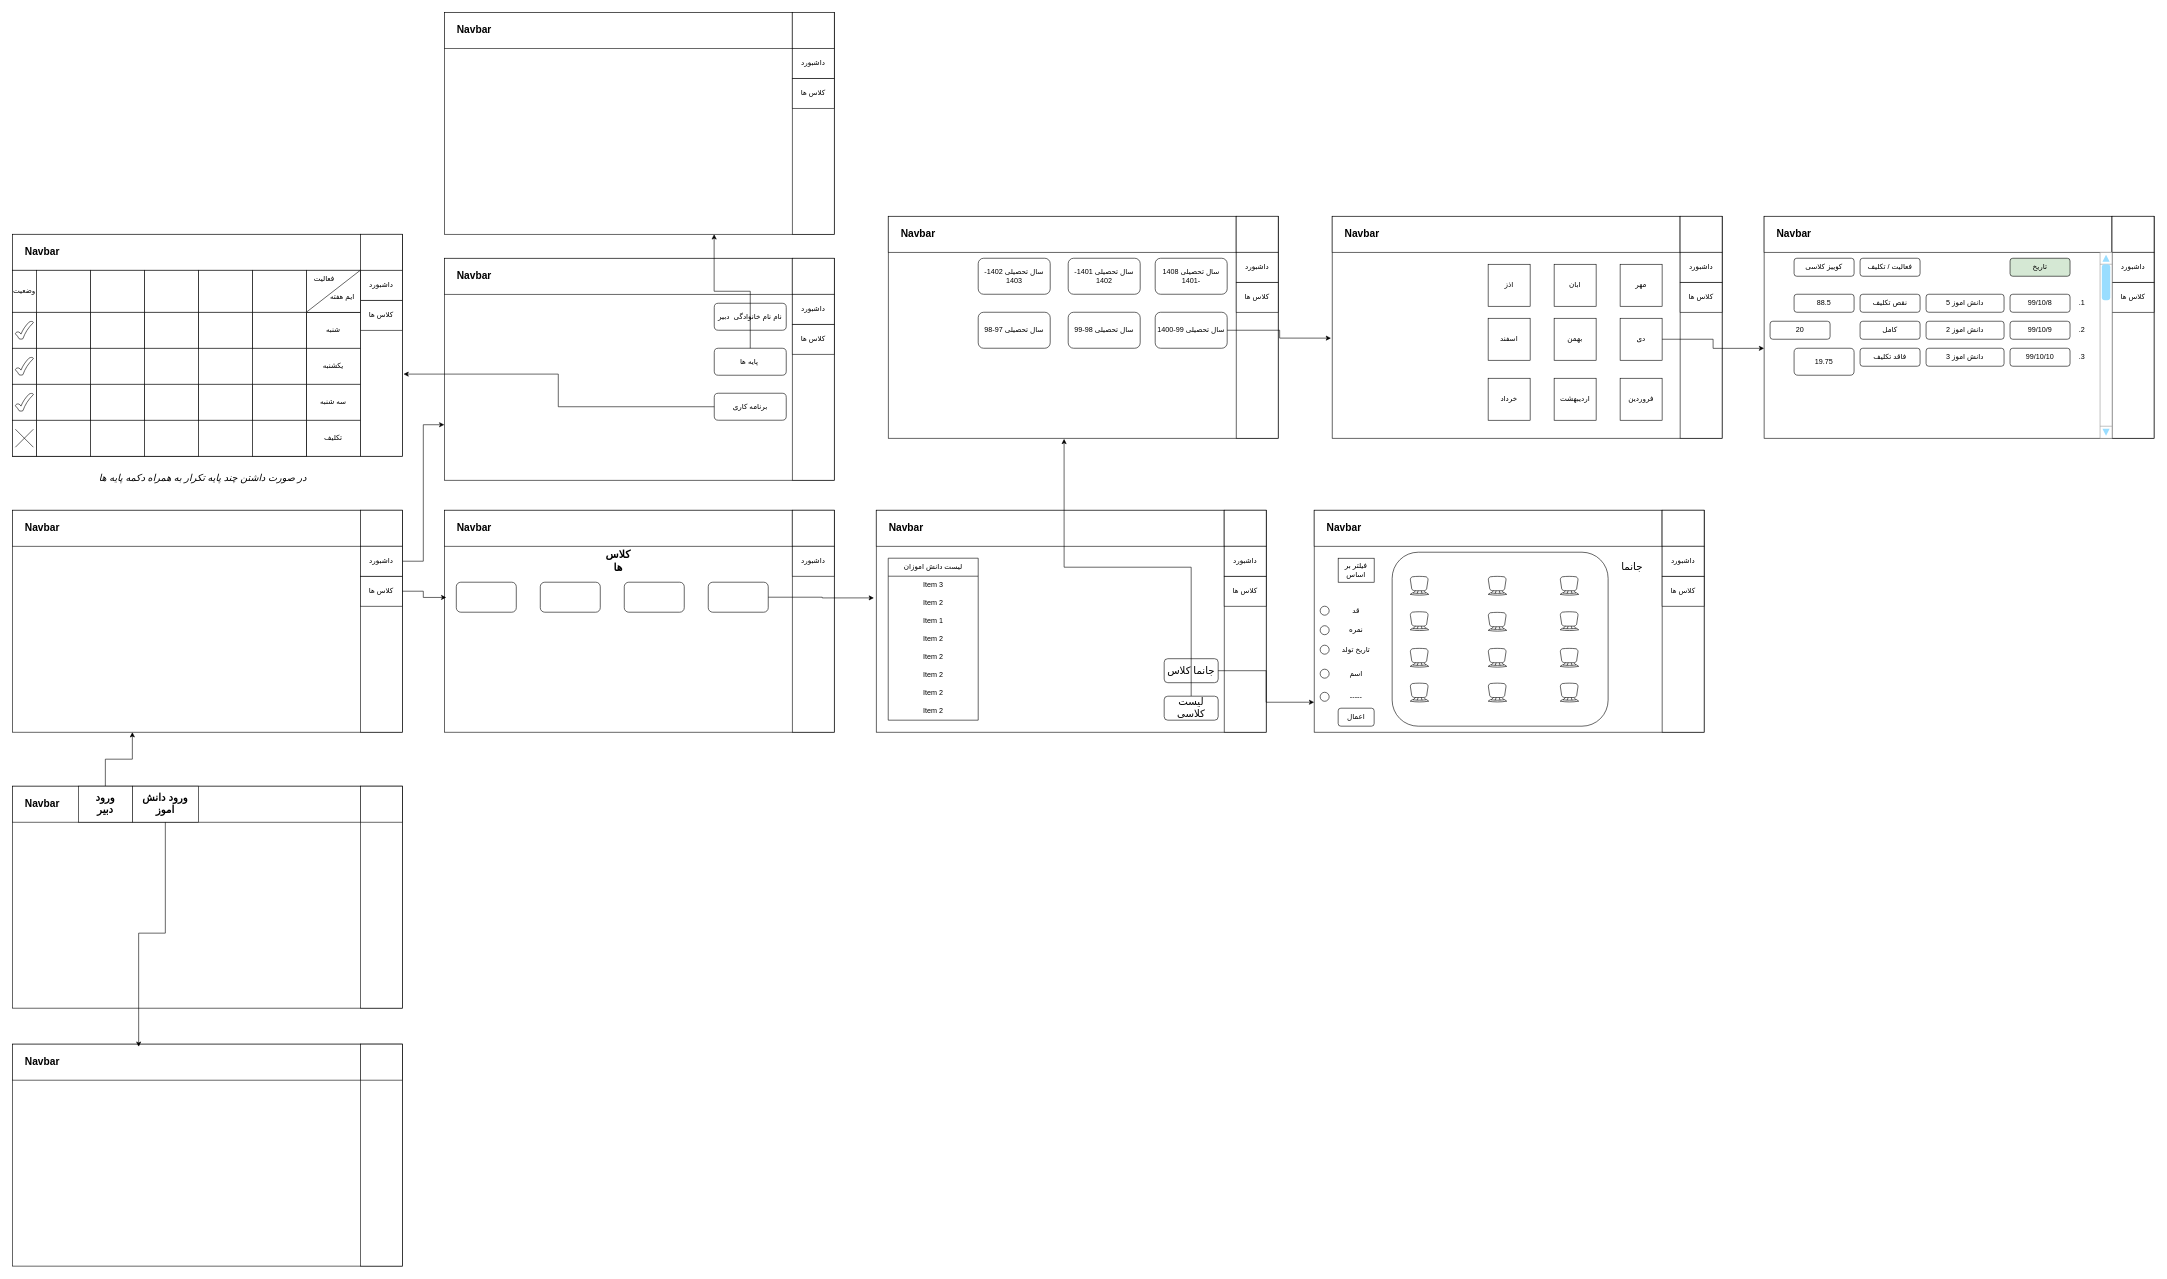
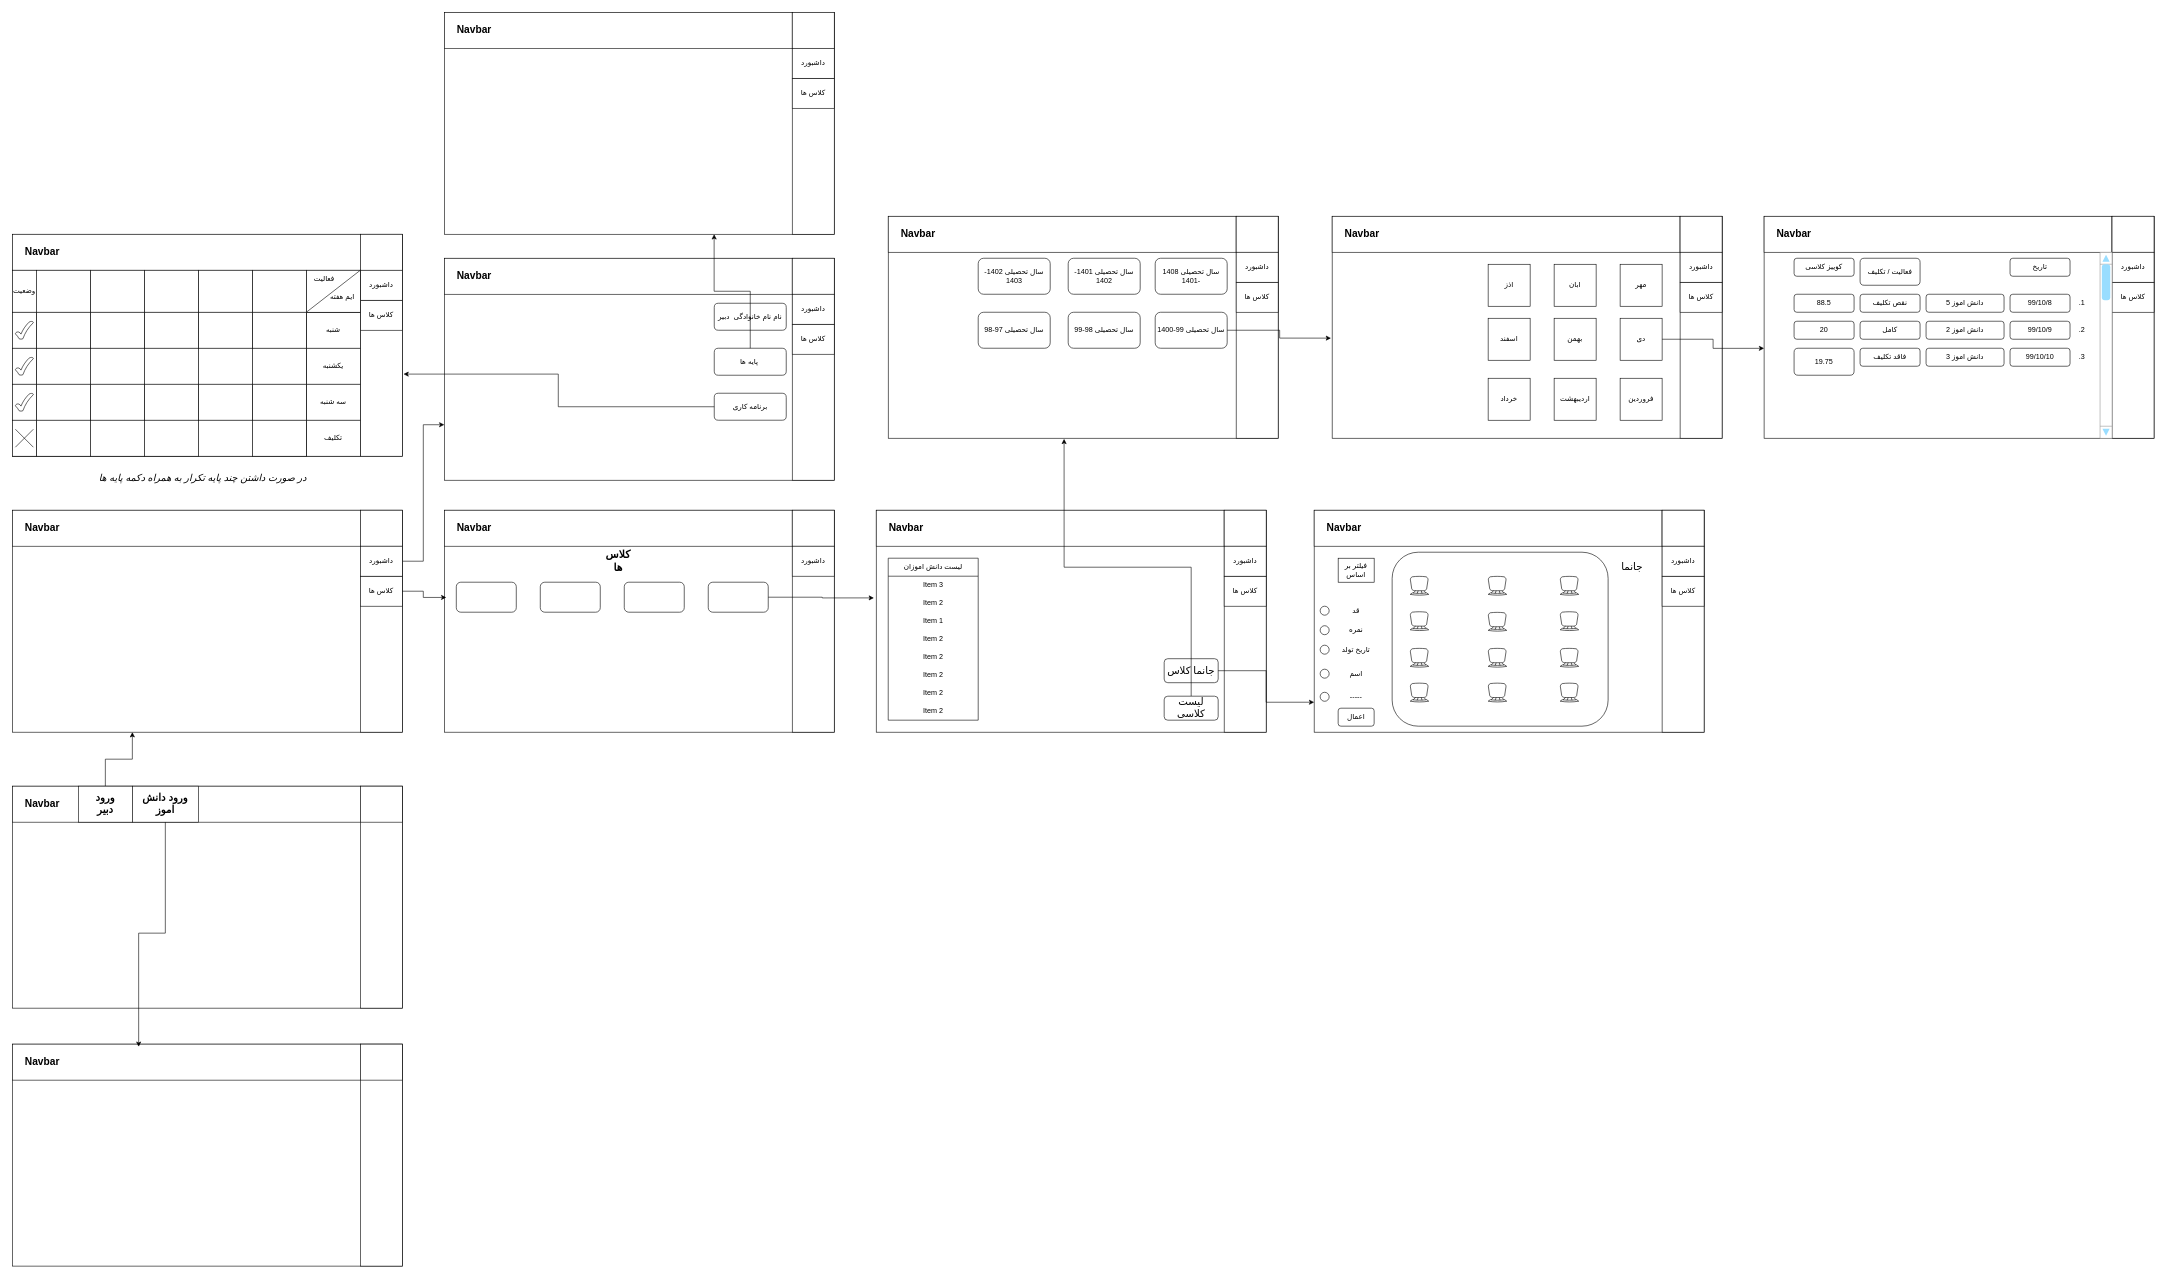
- <mxCell id="132" value="فعالیت / تکلیف" style="rounded=1;whiteSpace=wrap;html=1;" parent="1" vertex="1"><mxGeometry x="3100" y="430" width="100" height="30" as="geometry" /></mxCell>
+ <mxCell id="132" value="فعالیت / تکلیف" style="rounded=1;whiteSpace=wrap;html=1;" parent="1" vertex="1"><mxGeometry x="3100" y="430" width="100" height="45" as="geometry" /></mxCell>
- <mxCell id="131" value="تاریخ" style="rounded=1;whiteSpace=wrap;html=1;fillColor=#d5e8d4;" parent="1" vertex="1"><mxGeometry x="3350" y="430" width="100" height="30" as="geometry" /></mxCell>
+ <mxCell id="131" value="تاریخ" style="rounded=1;whiteSpace=wrap;html=1;" parent="1" vertex="1"><mxGeometry x="3350" y="430" width="100" height="30" as="geometry" /></mxCell>
- <mxCell id="140" value="20" style="rounded=1;whiteSpace=wrap;html=1;" parent="1" vertex="1"><mxGeometry x="2950" y="535" width="100" height="30" as="geometry" /></mxCell>
+ <mxCell id="140" value="20" style="rounded=1;whiteSpace=wrap;html=1;" parent="1" vertex="1"><mxGeometry x="2990" y="535" width="100" height="30" as="geometry" /></mxCell>
